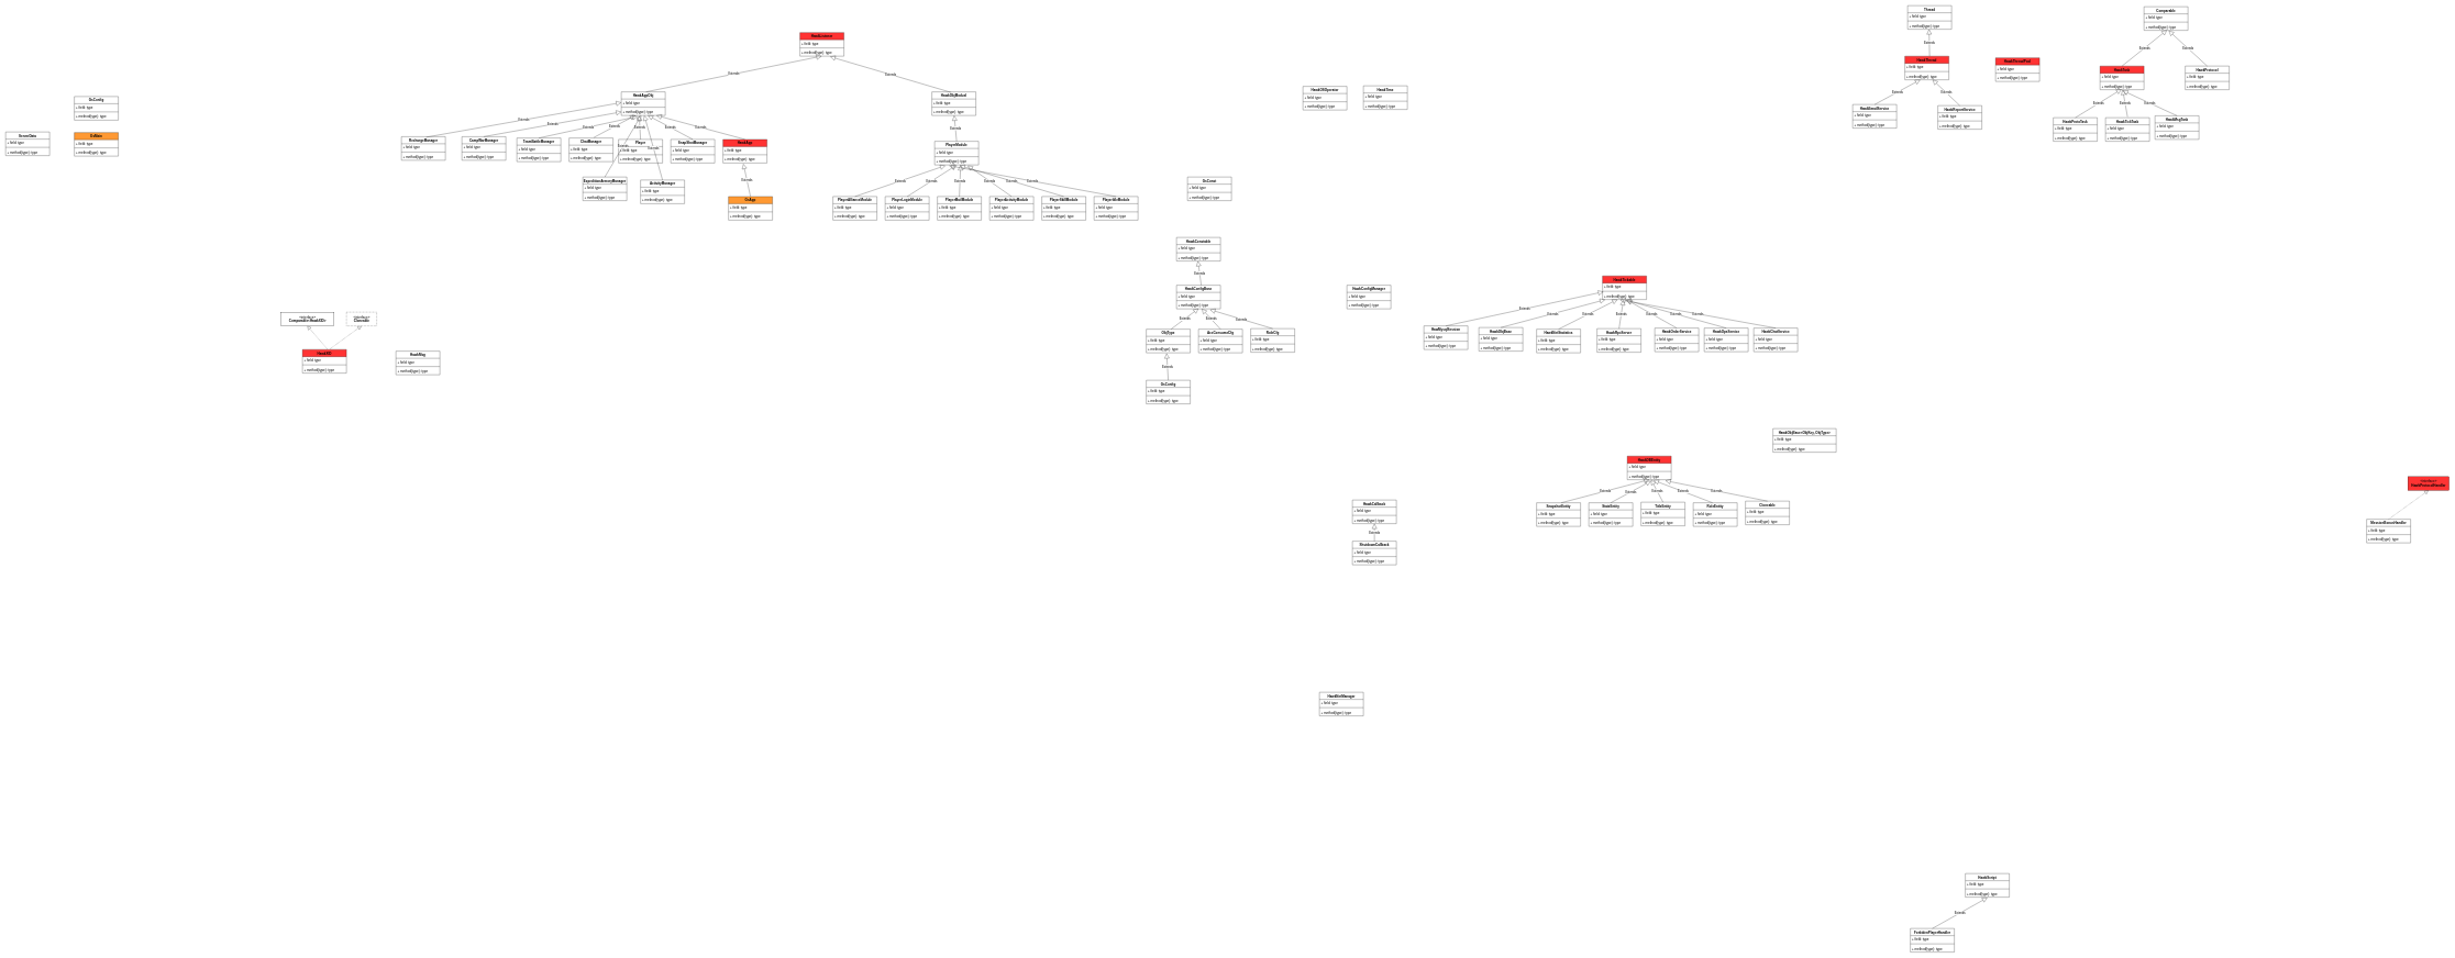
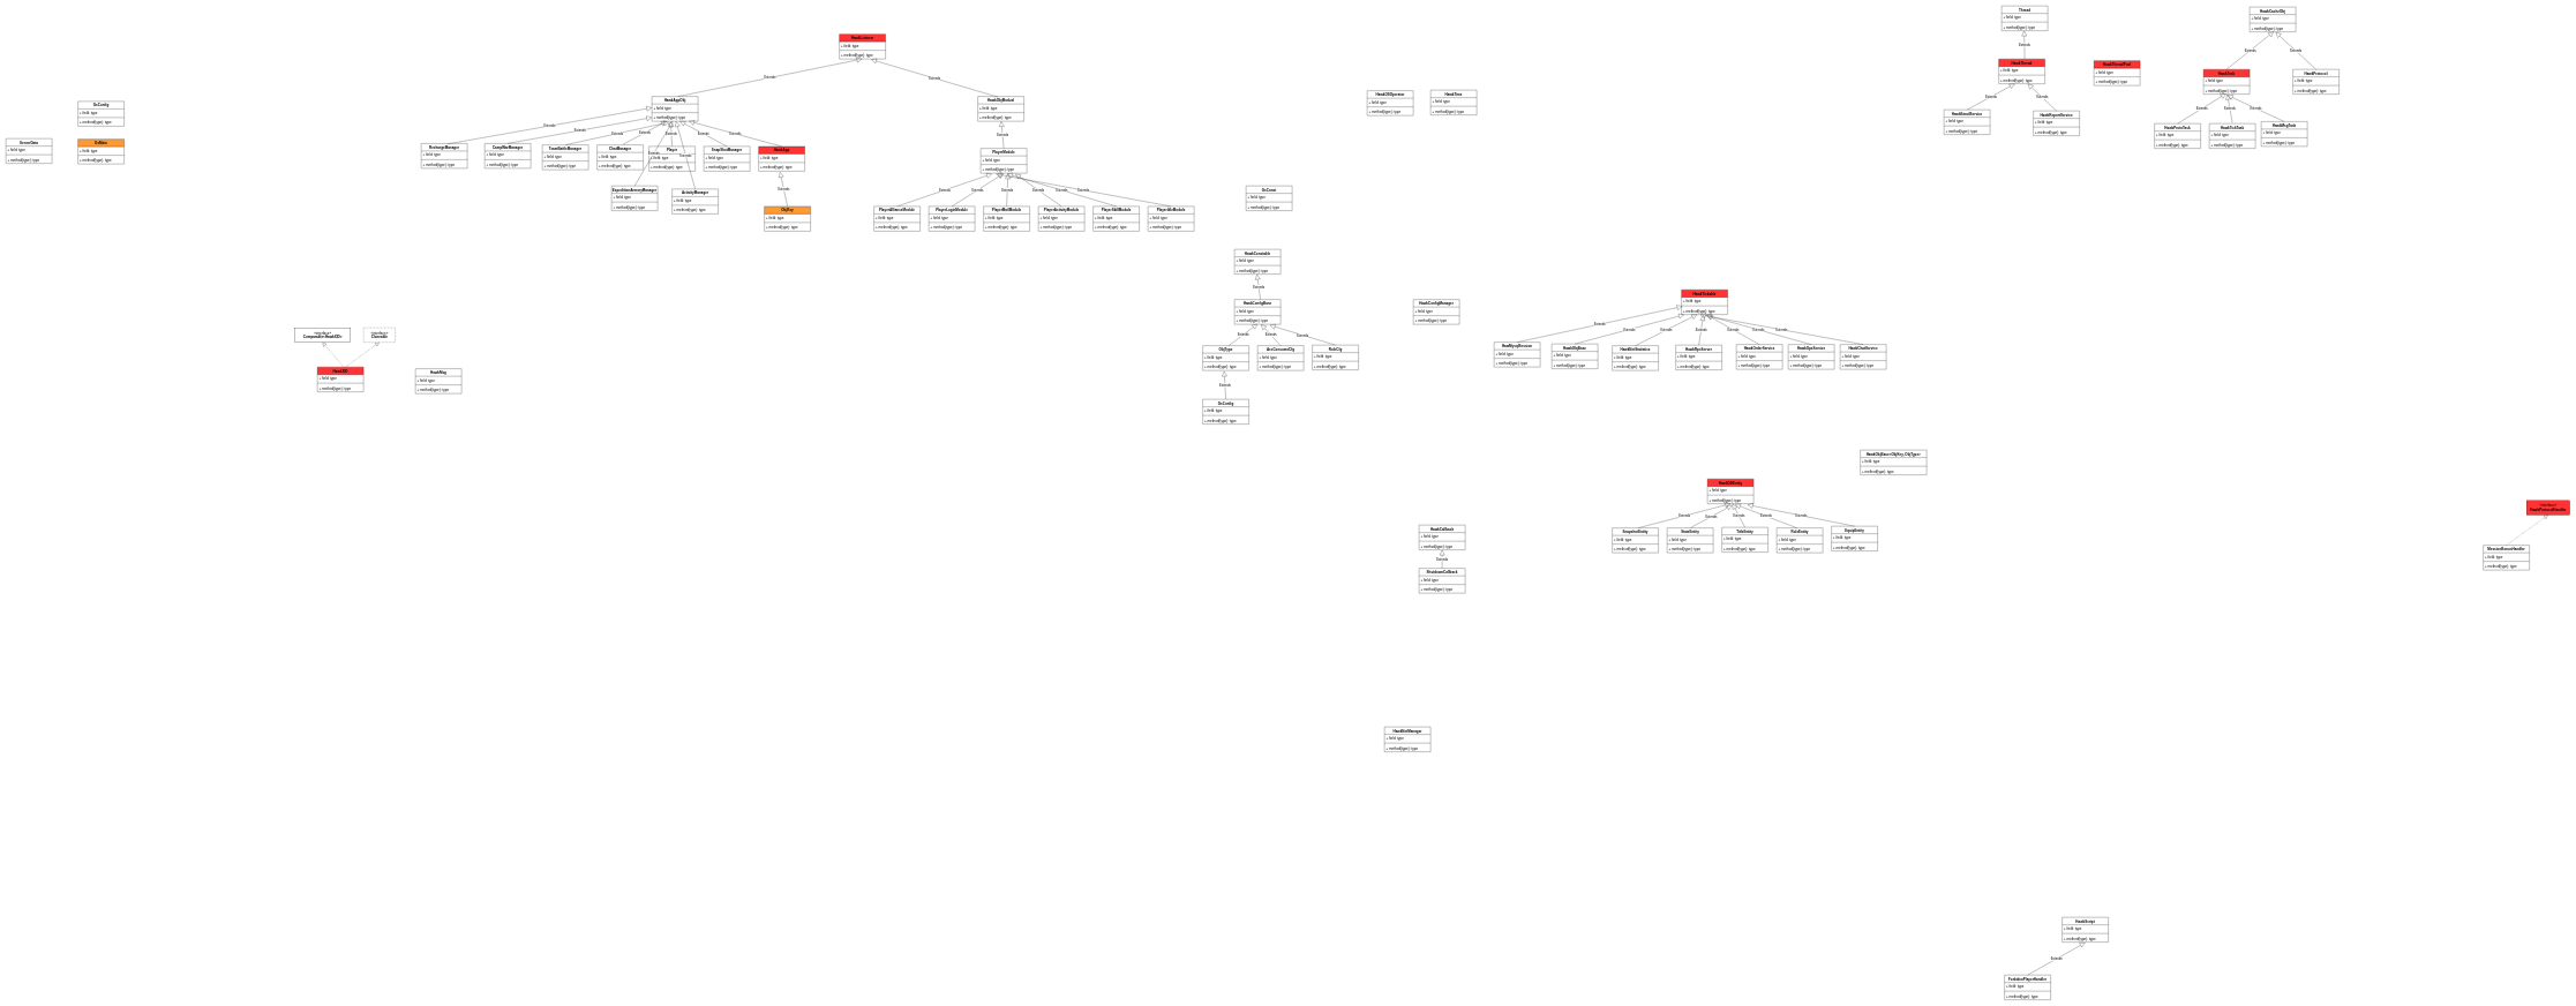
- <mxCell id="122" value="Comparable" style="swimlane;fontStyle=1;align=center;verticalAlign=top;childLayout=stackLayout;horizontal=1;startSize=26;horizontalStack=0;resizeParent=1;resizeParentMax=0;resizeLast=0;collapsible=1;marginBottom=0;fillColor=#FFFFFF;" vertex="1" parent="1"><mxGeometry x="7800" y="24" width="160" height="86" as="geometry" /></mxCell>
+ <mxCell id="122" value="HawkCacheObj" style="swimlane;fontStyle=1;align=center;verticalAlign=top;childLayout=stackLayout;horizontal=1;startSize=26;horizontalStack=0;resizeParent=1;resizeParentMax=0;resizeLast=0;collapsible=1;marginBottom=0;fillColor=#FFFFFF;" vertex="1" parent="1"><mxGeometry x="7800" y="24" width="160" height="86" as="geometry" /></mxCell>
- <mxCell id="16" value="GsApp" style="swimlane;fontStyle=1;align=center;verticalAlign=top;childLayout=stackLayout;horizontal=1;startSize=26;horizontalStack=0;resizeParent=1;resizeParentMax=0;resizeLast=0;collapsible=1;marginBottom=0;fillColor=#FF9933;" parent="1" vertex="1"><mxGeometry x="2650" y="715" width="160" height="86" as="geometry" /></mxCell>
+ <mxCell id="16" value="ObjKey" style="swimlane;fontStyle=1;align=center;verticalAlign=top;childLayout=stackLayout;horizontal=1;startSize=26;horizontalStack=0;resizeParent=1;resizeParentMax=0;resizeLast=0;collapsible=1;marginBottom=0;fillColor=#FF9933;" parent="1" vertex="1"><mxGeometry x="2650" y="715" width="160" height="86" as="geometry" /></mxCell>
- <mxCell id="280" value="Cloneable" style="swimlane;fontStyle=1;align=center;verticalAlign=top;childLayout=stackLayout;horizontal=1;startSize=26;horizontalStack=0;resizeParent=1;resizeParentMax=0;resizeLast=0;collapsible=1;marginBottom=0;fillColor=#FFFFFF;" vertex="1" parent="1"><mxGeometry x="6350" y="1824" width="160" height="86" as="geometry" /></mxCell>
+ <mxCell id="280" value="EquipEntity" style="swimlane;fontStyle=1;align=center;verticalAlign=top;childLayout=stackLayout;horizontal=1;startSize=26;horizontalStack=0;resizeParent=1;resizeParentMax=0;resizeLast=0;collapsible=1;marginBottom=0;fillColor=#FFFFFF;" vertex="1" parent="1"><mxGeometry x="6350" y="1824" width="160" height="86" as="geometry" /></mxCell>
